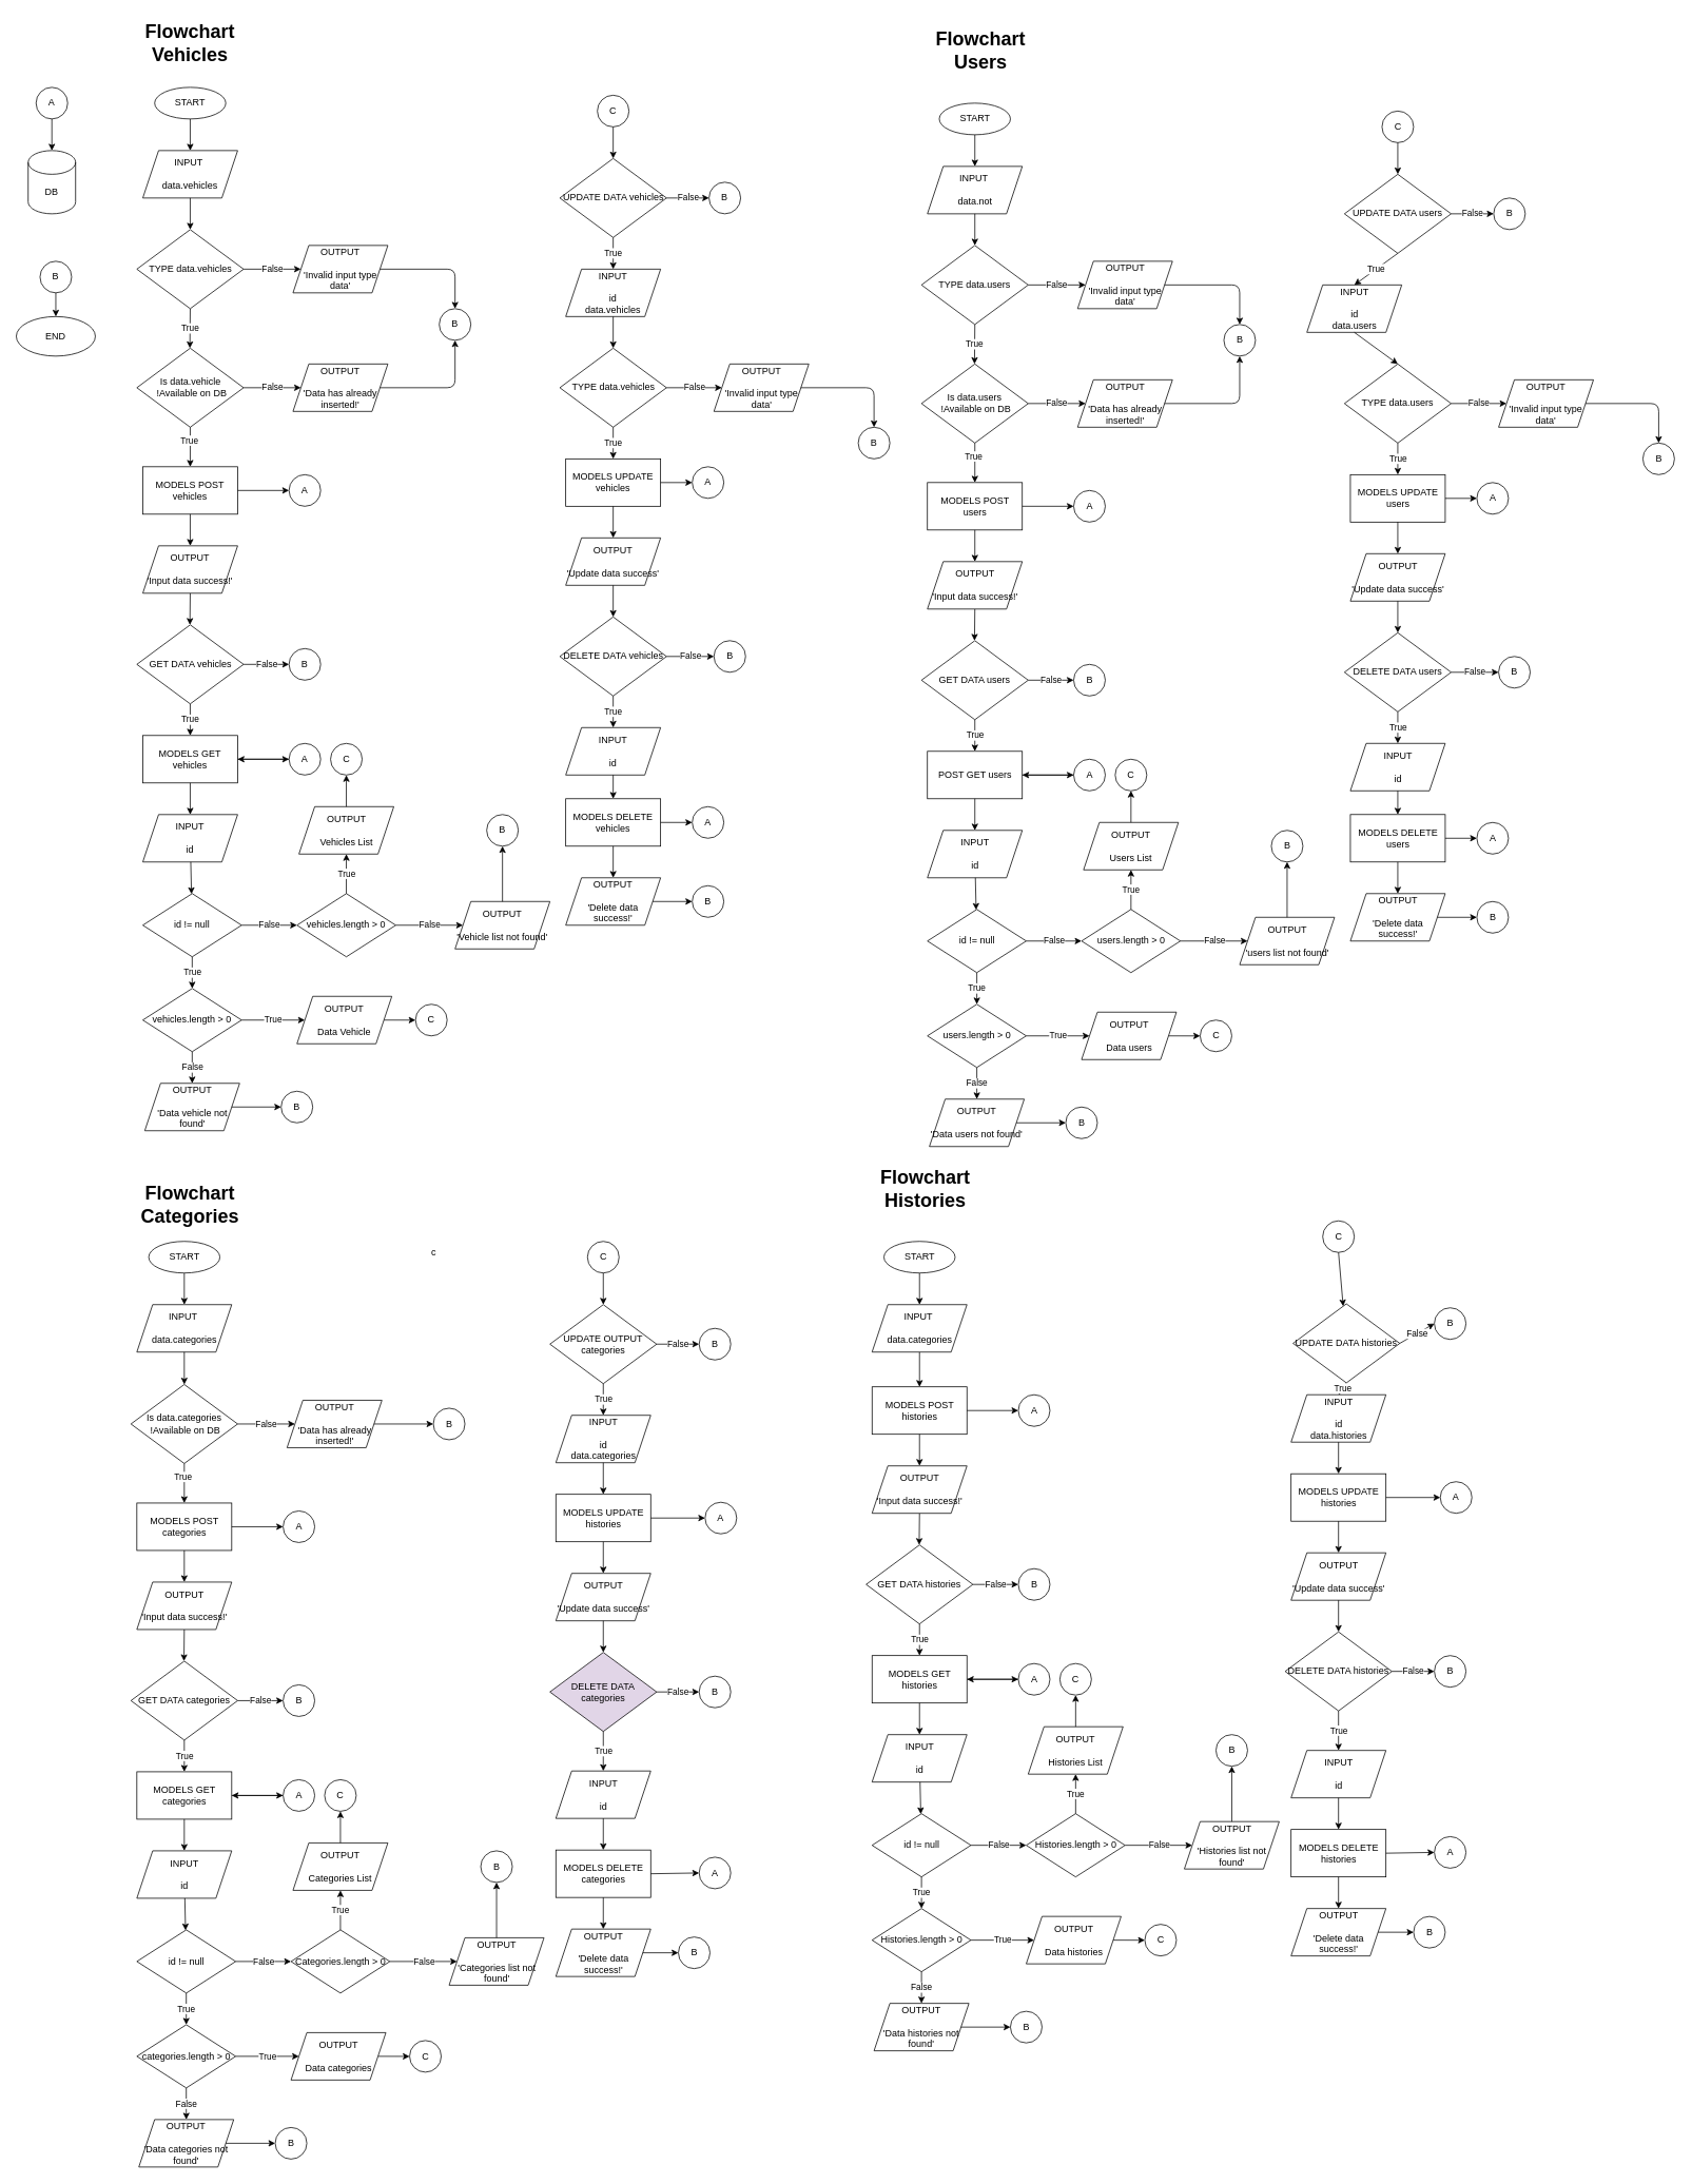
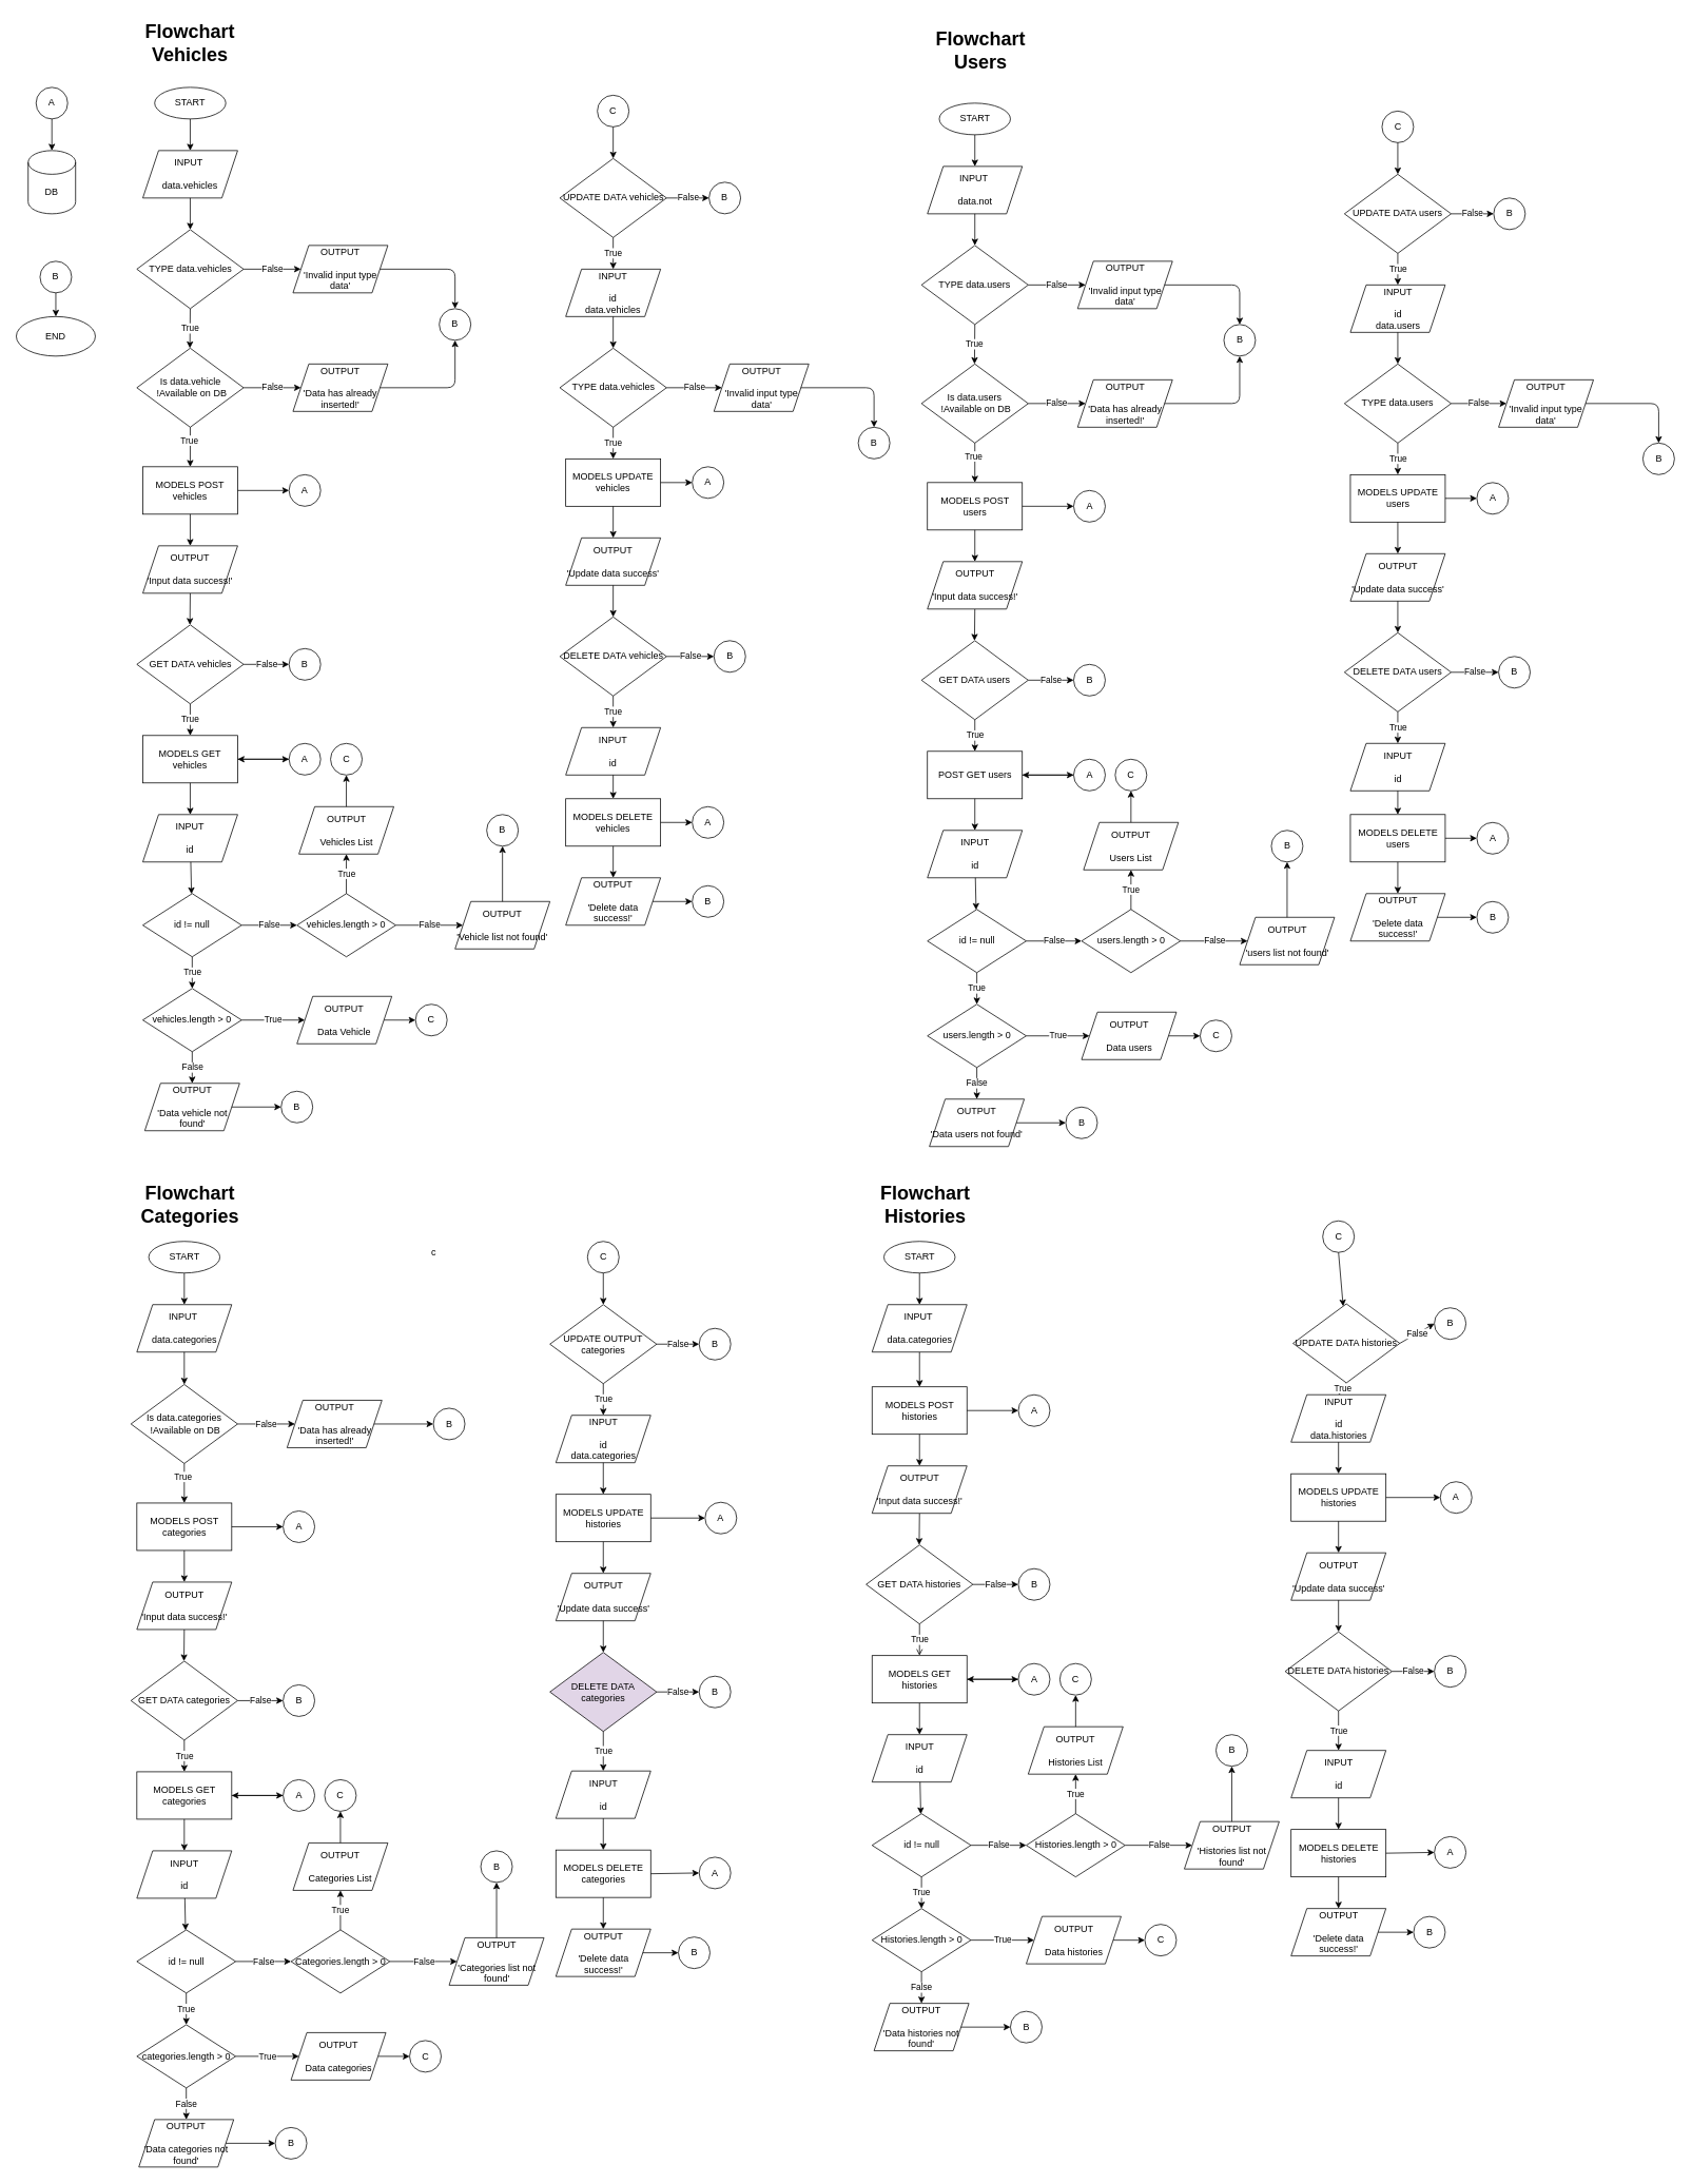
- <mxCell id="71" value="INPUT&lt;br&gt;&lt;br&gt;id&lt;br&gt;data.users" style="shape=parallelogram;perimeter=parallelogramPerimeter;whiteSpace=wrap;html=1;fixedSize=1;" parent="11" vertex="1"><mxGeometry x="487.5" y="230" width="120" height="60" as="geometry" /></mxCell>
+ <mxCell id="71" value="INPUT&lt;br&gt;&lt;br&gt;id&lt;br&gt;data.users" style="shape=parallelogram;perimeter=parallelogramPerimeter;whiteSpace=wrap;html=1;fixedSize=1;" parent="11" vertex="1"><mxGeometry x="542.5" y="230" width="120" height="60" as="geometry" /></mxCell>
- <mxCell id="265" value="&lt;h1&gt;Flowchart Histories&lt;/h1&gt;" style="text;html=1;strokeColor=none;fillColor=none;spacing=5;spacingTop=-20;whiteSpace=wrap;overflow=hidden;rounded=0;align=center;" parent="1" vertex="1"><mxGeometry x="1095" y="1470" width="150" height="70" as="geometry" /></mxCell>
+ <mxCell id="265" value="&lt;h1&gt;Flowchart Histories&lt;/h1&gt;" style="text;html=1;strokeColor=none;fillColor=none;spacing=5;spacingTop=-20;whiteSpace=wrap;overflow=hidden;rounded=0;align=center;" parent="1" vertex="1"><mxGeometry x="1095" y="1490" width="150" height="70" as="geometry" /></mxCell>
- <mxCell id="280" value="True" style="edgeStyle=none;html=1;exitX=0.5;exitY=1;exitDx=0;exitDy=0;entryX=0.5;entryY=0;entryDx=0;entryDy=0;" parent="1" source="276" target="279" edge="1"><mxGeometry relative="1" as="geometry" /></mxCell>
+ <mxCell id="280" value="True" style="edgeStyle=none;html=1;exitX=0.5;exitY=1;exitDx=0;exitDy=0;entryX=0.5;entryY=0;entryDx=0;entryDy=0;endArrow=open;" parent="1" source="276" target="279" edge="1"><mxGeometry relative="1" as="geometry" /></mxCell>
